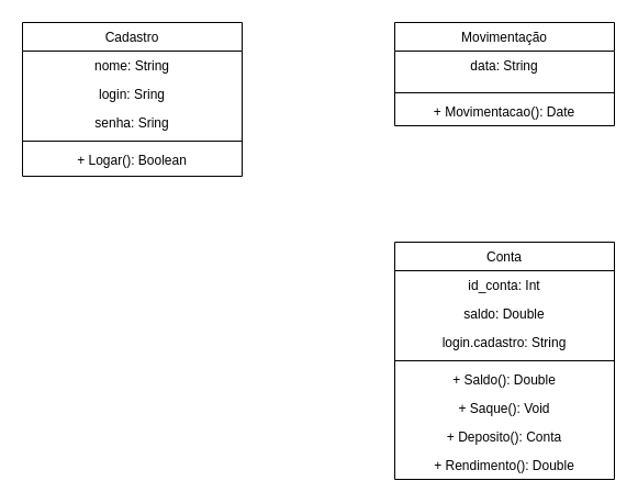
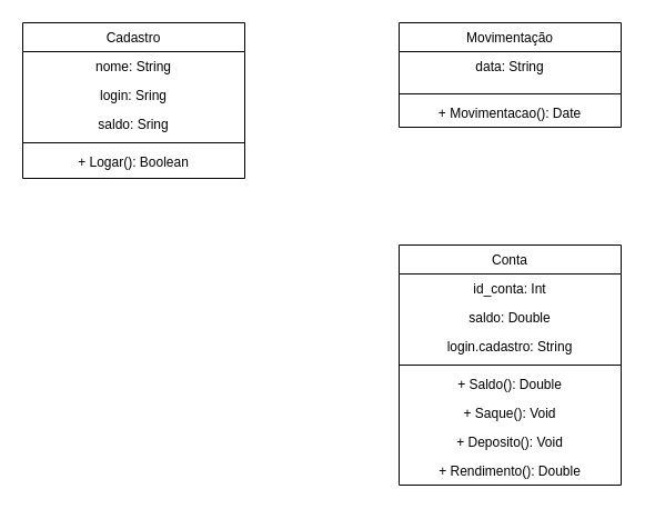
- <mxCell id="5" value="senha: Sring" style="text;align=center;verticalAlign=top;spacingLeft=4;spacingRight=4;overflow=hidden;rotatable=0;points=[[0,0.5],[1,0.5]];portConstraint=eastwest;rounded=0;shadow=0;fontFamily=Arial;fontStyle=0;labelBorderColor=none;" parent="2" vertex="1"><mxGeometry y="78" width="200" height="26" as="geometry" /></mxCell>
+ <mxCell id="5" value="saldo: Sring" style="text;align=center;verticalAlign=top;spacingLeft=4;spacingRight=4;overflow=hidden;rotatable=0;points=[[0,0.5],[1,0.5]];portConstraint=eastwest;rounded=0;shadow=0;fontFamily=Arial;fontStyle=0;labelBorderColor=none;" parent="2" vertex="1"><mxGeometry y="78" width="200" height="26" as="geometry" /></mxCell>
- <mxCell id="19" value="+ Deposito(): Conta" style="text;align=center;verticalAlign=top;spacingLeft=4;spacingRight=4;overflow=hidden;rotatable=0;points=[[0,0.5],[1,0.5]];portConstraint=eastwest;rounded=0;shadow=0;fontFamily=Arial;fontStyle=0;labelBorderColor=none;" parent="12" vertex="1"><mxGeometry y="164" width="200" height="26" as="geometry" /></mxCell>
+ <mxCell id="19" value="+ Deposito(): Void" style="text;align=center;verticalAlign=top;spacingLeft=4;spacingRight=4;overflow=hidden;rotatable=0;points=[[0,0.5],[1,0.5]];portConstraint=eastwest;rounded=0;shadow=0;fontFamily=Arial;fontStyle=0;labelBorderColor=none;" parent="12" vertex="1"><mxGeometry y="164" width="200" height="26" as="geometry" /></mxCell>
